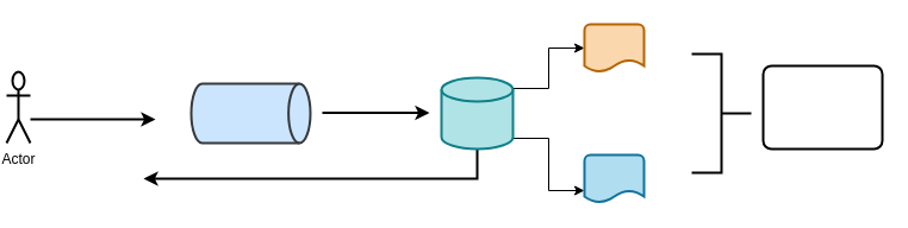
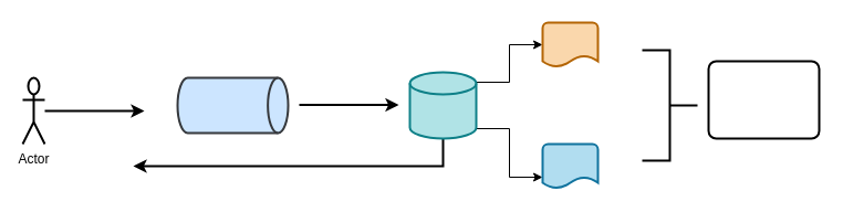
- <mxCell id="3" value="Actor" style="shape=umlActor;verticalLabelPosition=bottom;verticalAlign=top;html=1;outlineConnect=0;strokeWidth=2;" vertex="1" parent="1"><mxGeometry x="5" y="60" width="20" height="60" as="geometry" /></mxCell>
+ <mxCell id="3" value="Actor" style="shape=umlActor;verticalLabelPosition=bottom;verticalAlign=top;html=1;outlineConnect=0;strokeWidth=2;" vertex="1" parent="1"><mxGeometry x="20" y="70" width="20" height="60" as="geometry" /></mxCell>
